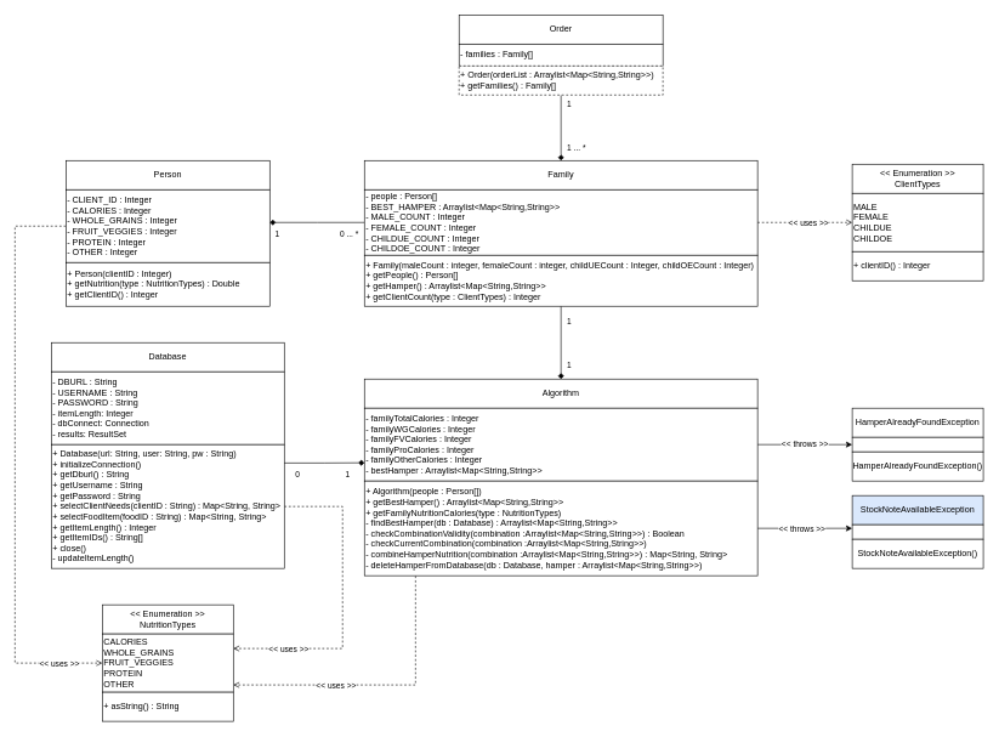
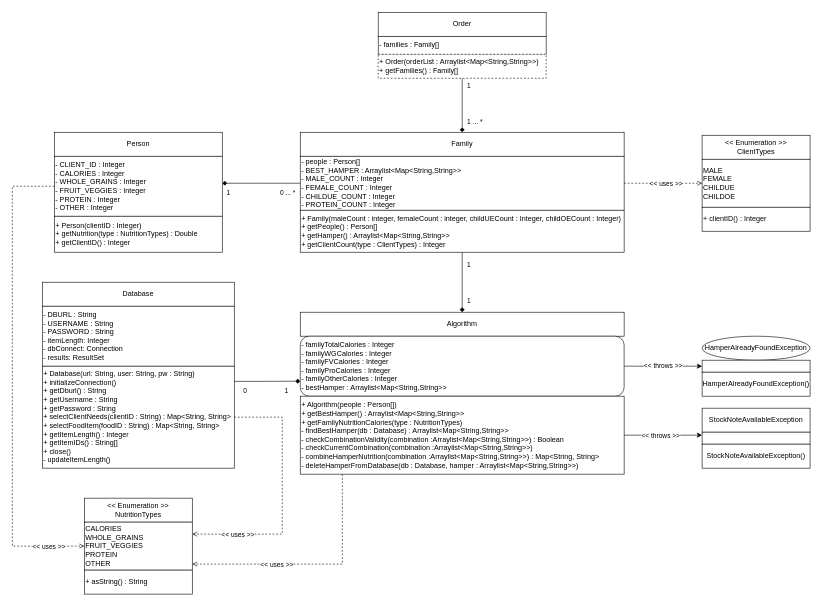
- <mxCell id="14" value="- people : Person[]&lt;br&gt;- BEST_HAMPER : Arraylist&amp;lt;Map&amp;lt;String,String&amp;gt;&amp;gt;&lt;br&gt;- MALE_COUNT : Integer&lt;br&gt;- FEMALE_COUNT : Integer&lt;br&gt;- CHILDUE_COUNT : Integer&lt;br&gt;- CHILDOE_COUNT : Integer" style="rounded=0;whiteSpace=wrap;html=1;align=left;" vertex="1" parent="1"><mxGeometry x="500" y="260" width="540" height="90" as="geometry" /></mxCell>
+ <mxCell id="14" value="- people : Person[]&lt;br&gt;- BEST_HAMPER : Arraylist&amp;lt;Map&amp;lt;String,String&amp;gt;&amp;gt;&lt;br&gt;- MALE_COUNT : Integer&lt;br&gt;- FEMALE_COUNT : Integer&lt;br&gt;- CHILDUE_COUNT : Integer&lt;br&gt;- PROTEIN_COUNT : Integer" style="rounded=0;whiteSpace=wrap;html=1;align=left;" vertex="1" parent="1"><mxGeometry x="500" y="260" width="540" height="90" as="geometry" /></mxCell>
- <mxCell id="43" value="HamperAlreadyFoundException" style="rounded=0;whiteSpace=wrap;html=1;" vertex="1" parent="1"><mxGeometry x="1170" y="560" width="180" height="40" as="geometry" /></mxCell>
+ <mxCell id="43" value="HamperAlreadyFoundException" style="ellipse;whiteSpace=wrap;html=1;" vertex="1" parent="1"><mxGeometry x="1170" y="560" width="180" height="40" as="geometry" /></mxCell>
- <mxCell id="26" value="- familyTotalCalories : Integer&lt;br&gt;- familyWGCalories : Integer&lt;br&gt;- familyFVCalories : Integer&lt;br&gt;- familyProCalories : Integer&lt;br&gt;- familyOtherCalories : Integer&lt;br&gt;- bestHamper : Arraylist&amp;lt;Map&amp;lt;String,String&amp;gt;&amp;gt;" style="rounded=0;whiteSpace=wrap;html=1;align=left;" vertex="1" parent="1"><mxGeometry x="500" y="560" width="540" height="100" as="geometry" /></mxCell>
+ <mxCell id="26" value="- familyTotalCalories : Integer&lt;br&gt;- familyWGCalories : Integer&lt;br&gt;- familyFVCalories : Integer&lt;br&gt;- familyProCalories : Integer&lt;br&gt;- familyOtherCalories : Integer&lt;br&gt;- bestHamper : Arraylist&amp;lt;Map&amp;lt;String,String&amp;gt;&amp;gt;" style="whiteSpace=wrap;html=1;align=left;rounded=1;" vertex="1" parent="1"><mxGeometry x="500" y="560" width="540" height="100" as="geometry" /></mxCell>
- <mxCell id="40" value="StockNoteAvailableException" style="rounded=0;whiteSpace=wrap;html=1;fillColor=#dae8fc;" vertex="1" parent="1"><mxGeometry x="1170" y="680" width="180" height="40" as="geometry" /></mxCell>
+ <mxCell id="40" value="StockNoteAvailableException" style="rounded=0;whiteSpace=wrap;html=1;" vertex="1" parent="1"><mxGeometry x="1170" y="680" width="180" height="40" as="geometry" /></mxCell>
